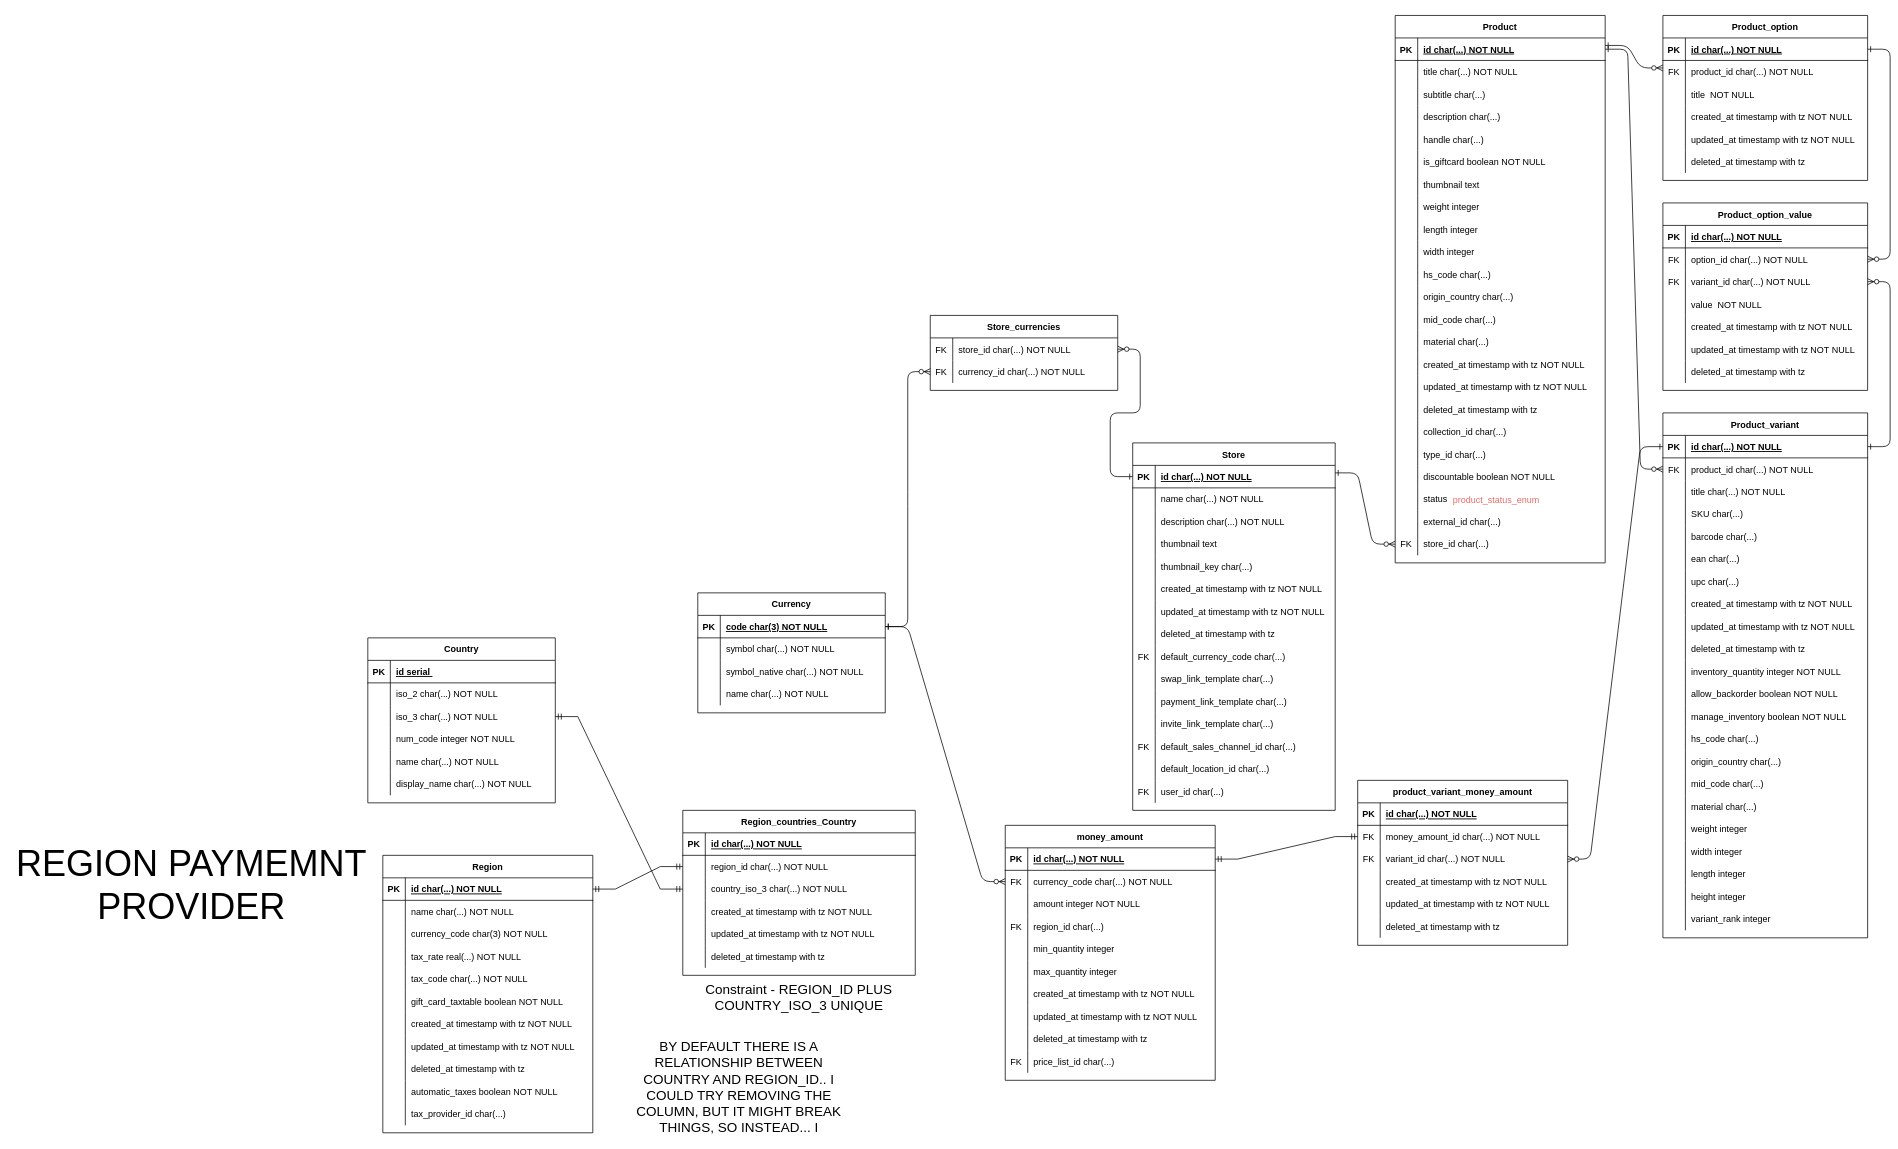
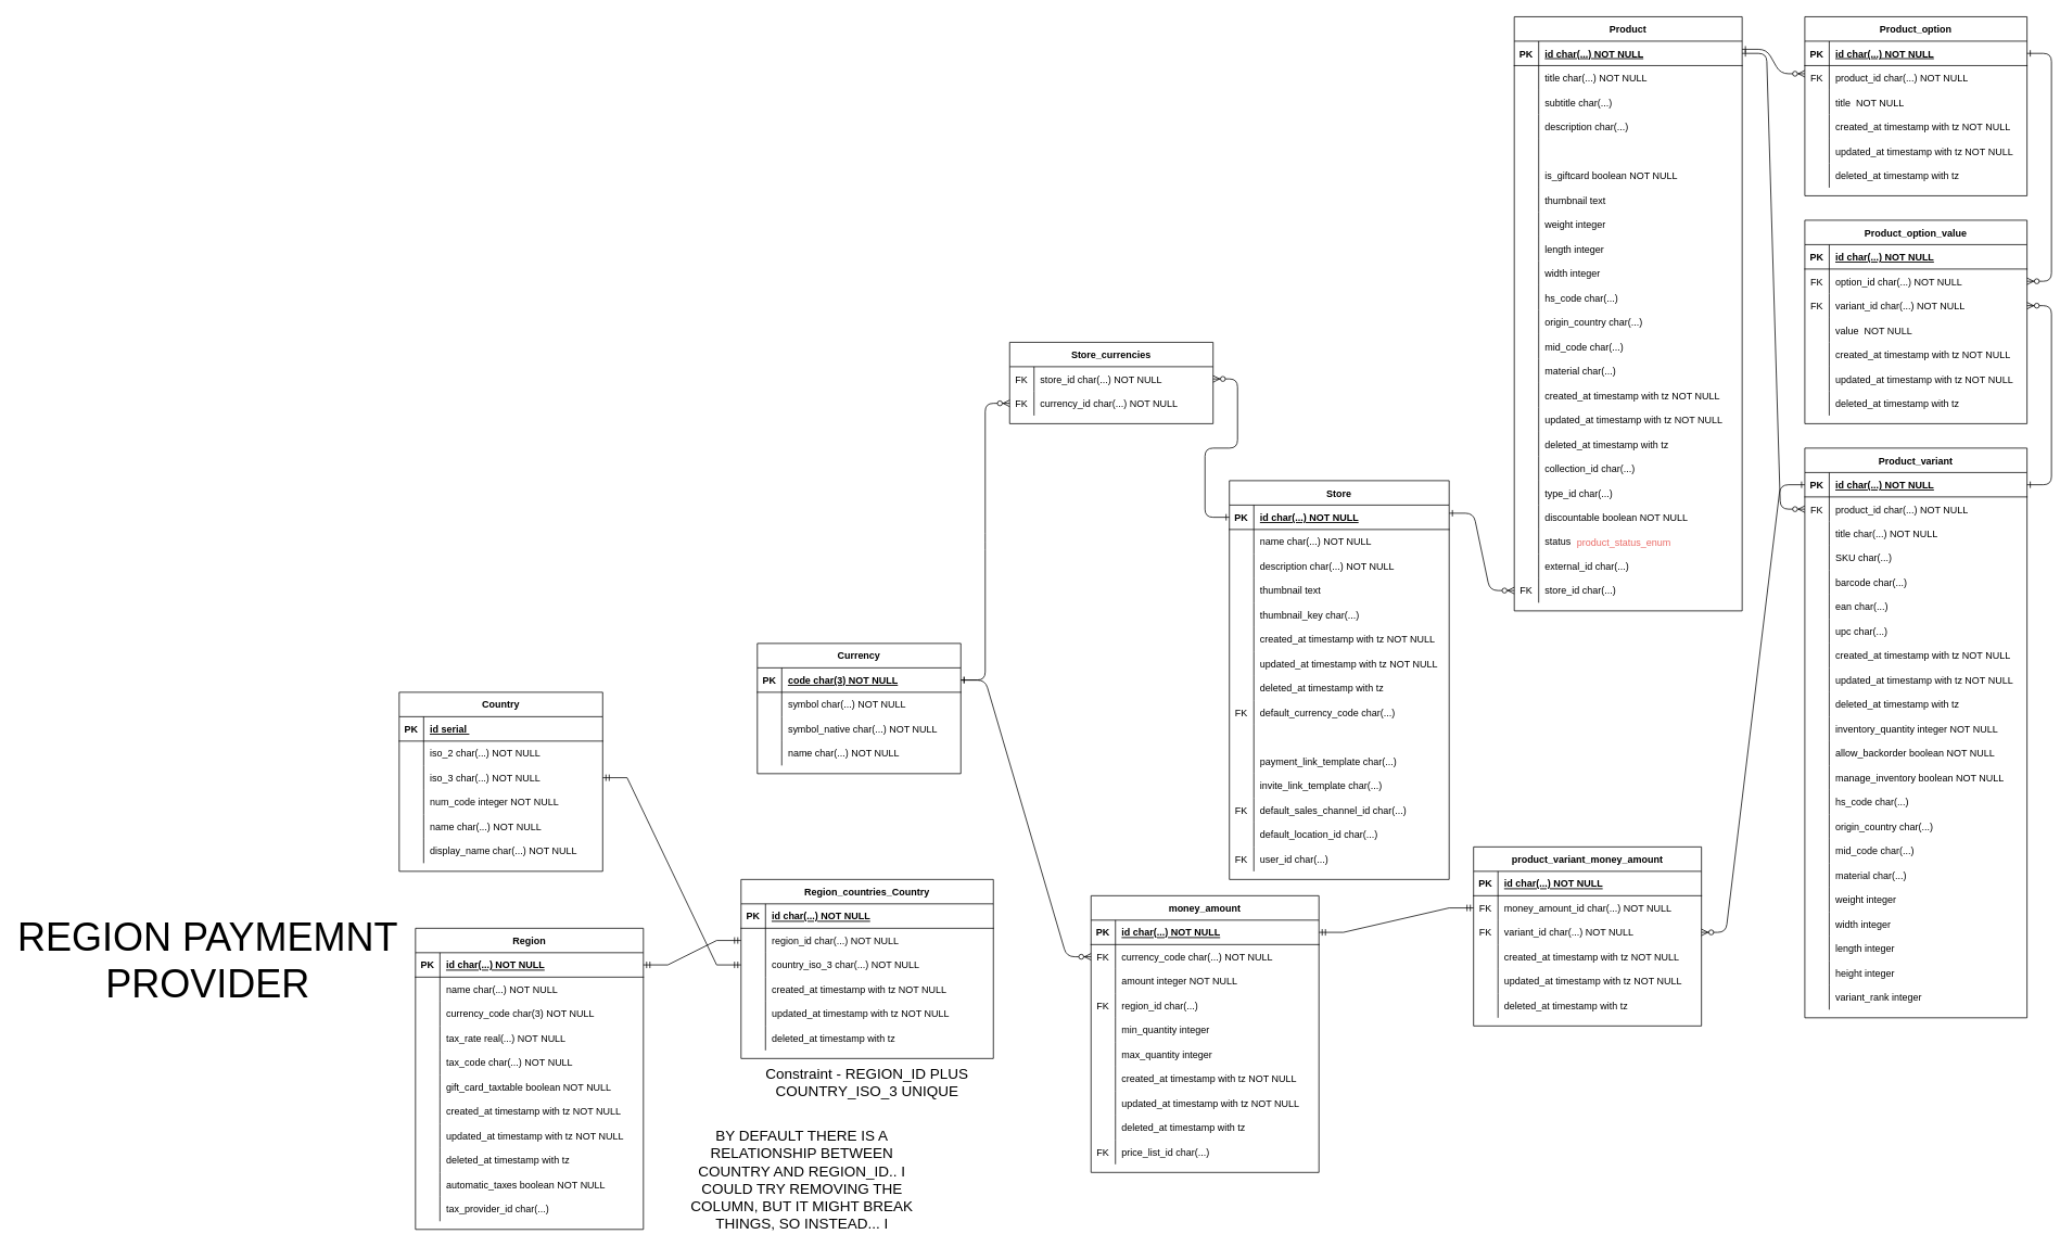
- <mxCell id="18" value="handle char(...)" style="shape=partialRectangle;overflow=hidden;connectable=0;fillColor=none;top=0;left=0;bottom=0;right=0;align=left;spacingLeft=6;" parent="16" vertex="1"><mxGeometry x="30" width="250" height="30" as="geometry"><mxRectangle width="250" height="30" as="alternateBounds" /></mxGeometry></mxCell>
- <mxCell id="104" value="swap_link_template char(...)" style="shape=partialRectangle;overflow=hidden;connectable=0;fillColor=none;top=0;left=0;bottom=0;right=0;align=left;spacingLeft=6;" parent="102" vertex="1"><mxGeometry x="30" width="240" height="30" as="geometry"><mxRectangle width="240" height="30" as="alternateBounds" /></mxGeometry></mxCell>
